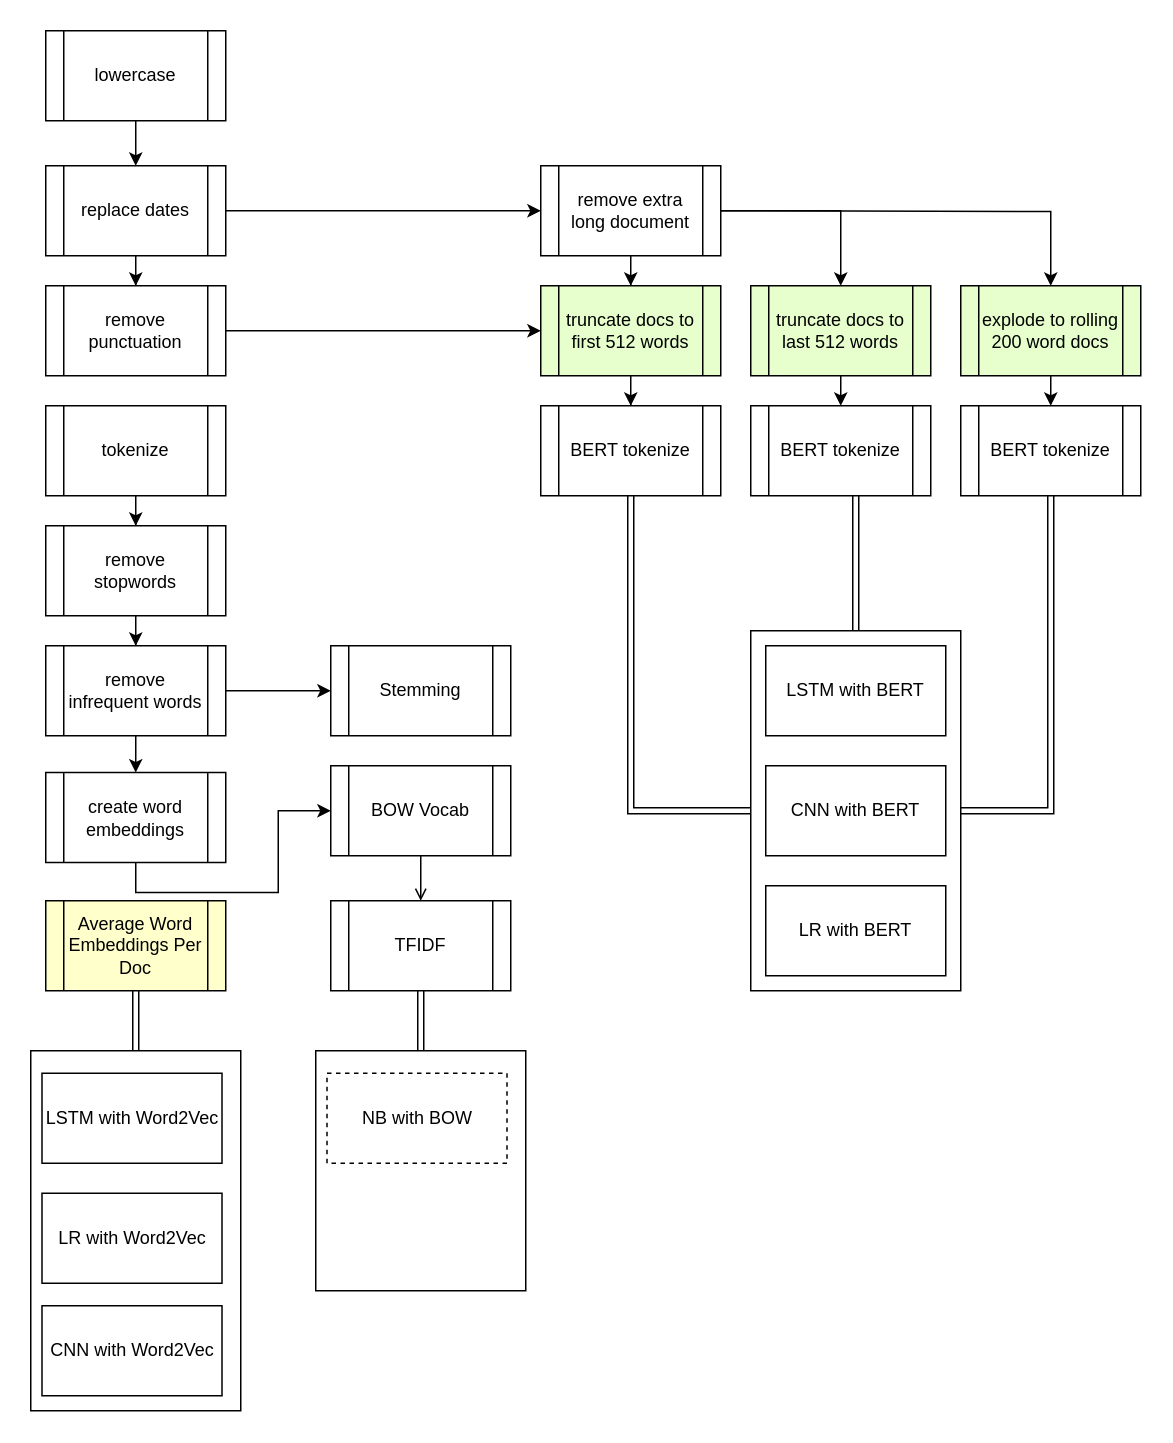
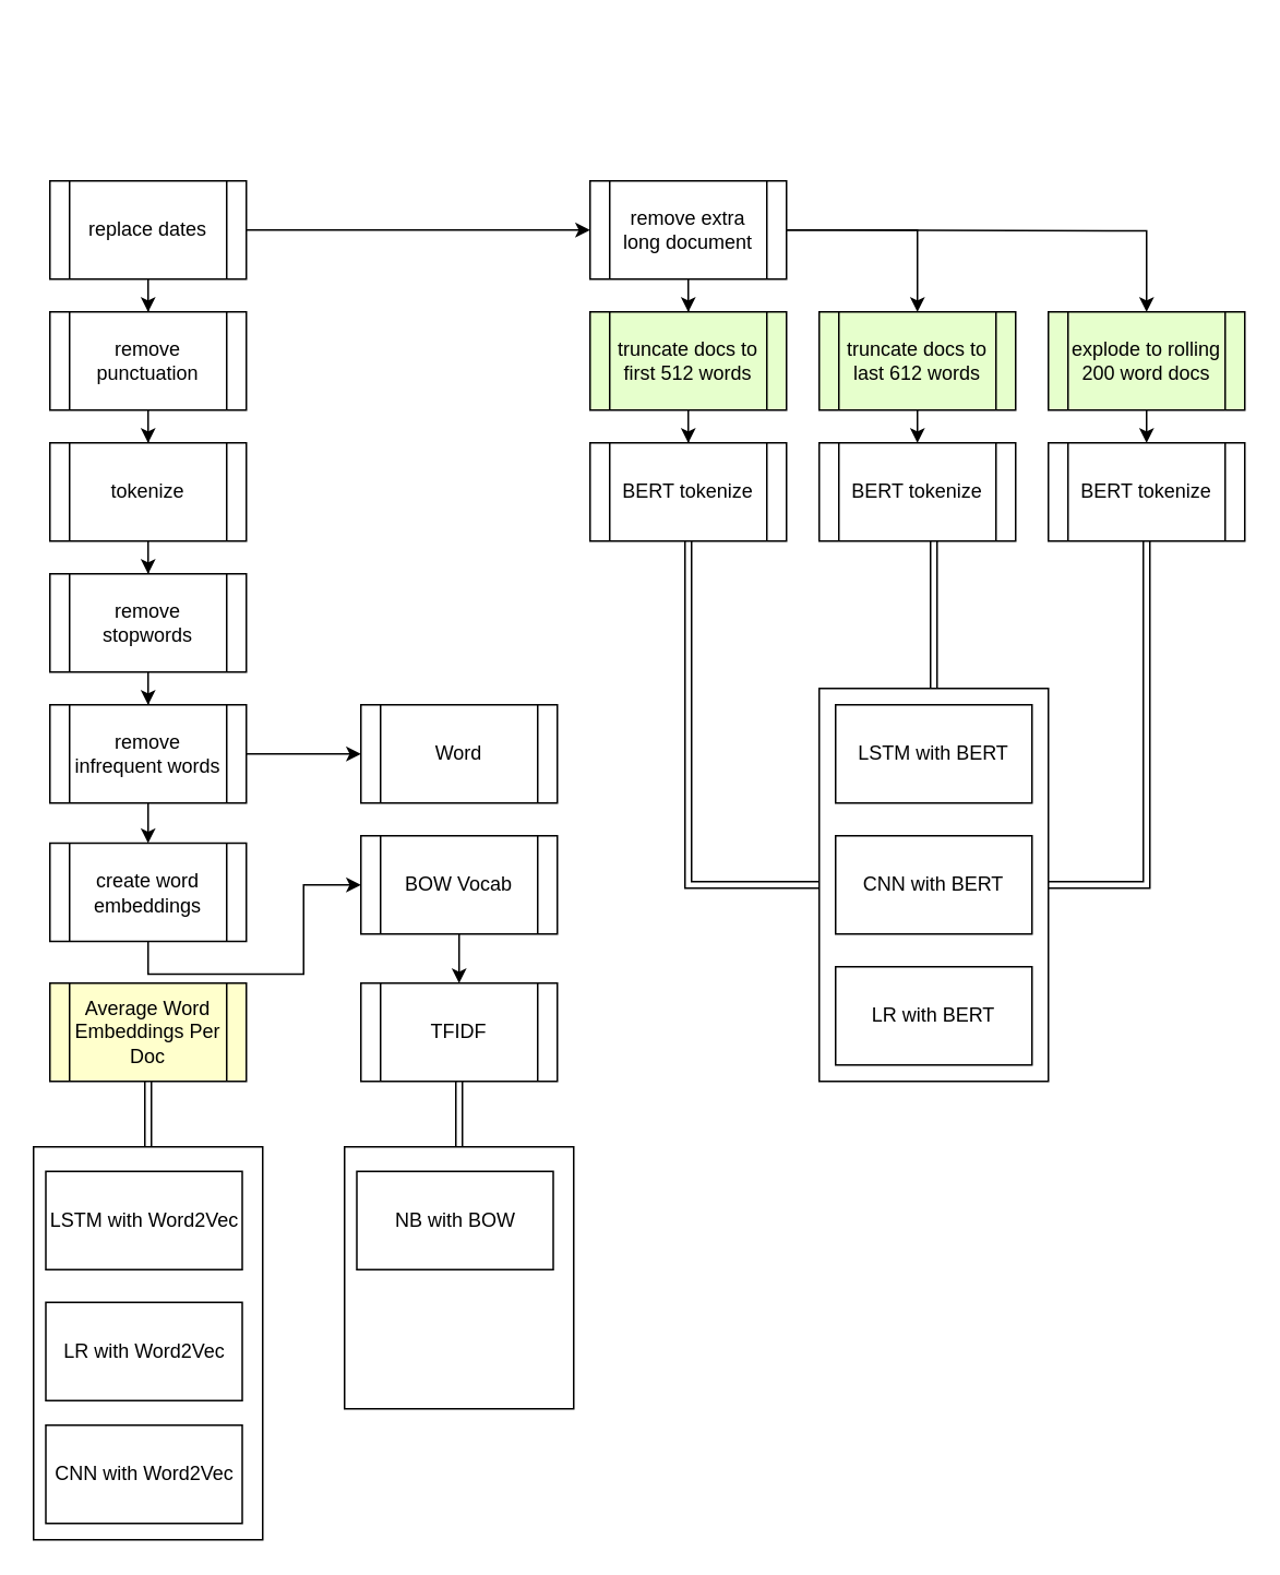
- <mxCell id="17" value="lowercase" style="shape=process;whiteSpace=wrap;html=1;backgroundOutline=1;" vertex="1" parent="1"><mxGeometry x="30" y="20" width="120" height="60" as="geometry" /></mxCell>
- <mxCell id="16" style="edgeStyle=orthogonalEdgeStyle;rounded=0;orthogonalLoop=1;jettySize=auto;html=1;exitX=0.5;exitY=1;exitDx=0;exitDy=0;entryX=0.5;entryY=0;entryDx=0;entryDy=0;" edge="1" parent="1" source="17" target="9"><mxGeometry relative="1" as="geometry" /></mxCell>
- <mxCell id="5" value="" style="edgeStyle=orthogonalEdgeStyle;rounded=0;orthogonalLoop=1;jettySize=auto;html=1;" edge="1" parent="1" source="6" target="30"><mxGeometry relative="1" as="geometry" /></mxCell>
+ <mxCell id="5" value="" style="edgeStyle=orthogonalEdgeStyle;rounded=0;orthogonalLoop=1;jettySize=auto;html=1;" edge="1" parent="1" source="6" target="19"><mxGeometry relative="1" as="geometry" /></mxCell>
- <mxCell id="31" value="truncate docs to last 512 words" style="shape=process;whiteSpace=wrap;html=1;backgroundOutline=1;fillColor=#E6FFCC;" vertex="1" parent="1"><mxGeometry x="500" y="190" width="120" height="60" as="geometry" /></mxCell>
+ <mxCell id="31" value="truncate docs to last 612 words" style="shape=process;whiteSpace=wrap;html=1;backgroundOutline=1;fillColor=#E6FFCC;" vertex="1" parent="1"><mxGeometry x="500" y="190" width="120" height="60" as="geometry" /></mxCell>
- <mxCell id="28" value="Stemming" style="shape=process;whiteSpace=wrap;html=1;backgroundOutline=1;" vertex="1" parent="1"><mxGeometry x="220" y="430" width="120" height="60" as="geometry" /></mxCell>
+ <mxCell id="28" value="Word" style="shape=process;whiteSpace=wrap;html=1;backgroundOutline=1;" vertex="1" parent="1"><mxGeometry x="220" y="430" width="120" height="60" as="geometry" /></mxCell>
- <mxCell id="24" value="" style="edgeStyle=orthogonalEdgeStyle;rounded=0;orthogonalLoop=1;jettySize=auto;html=1;endArrow=open;" edge="1" parent="1" source="25" target="27"><mxGeometry relative="1" as="geometry" /></mxCell>
+ <mxCell id="24" value="" style="edgeStyle=orthogonalEdgeStyle;rounded=0;orthogonalLoop=1;jettySize=auto;html=1;" edge="1" parent="1" source="25" target="27"><mxGeometry relative="1" as="geometry" /></mxCell>
- <mxCell id="44" value="NB with BOW" style="rounded=0;whiteSpace=wrap;html=1;dashed=1;" vertex="1" parent="1"><mxGeometry x="217.5" y="715" width="120" height="60" as="geometry" /></mxCell>
+ <mxCell id="44" value="NB with BOW" style="rounded=0;whiteSpace=wrap;html=1;" vertex="1" parent="1"><mxGeometry x="217.5" y="715" width="120" height="60" as="geometry" /></mxCell>
